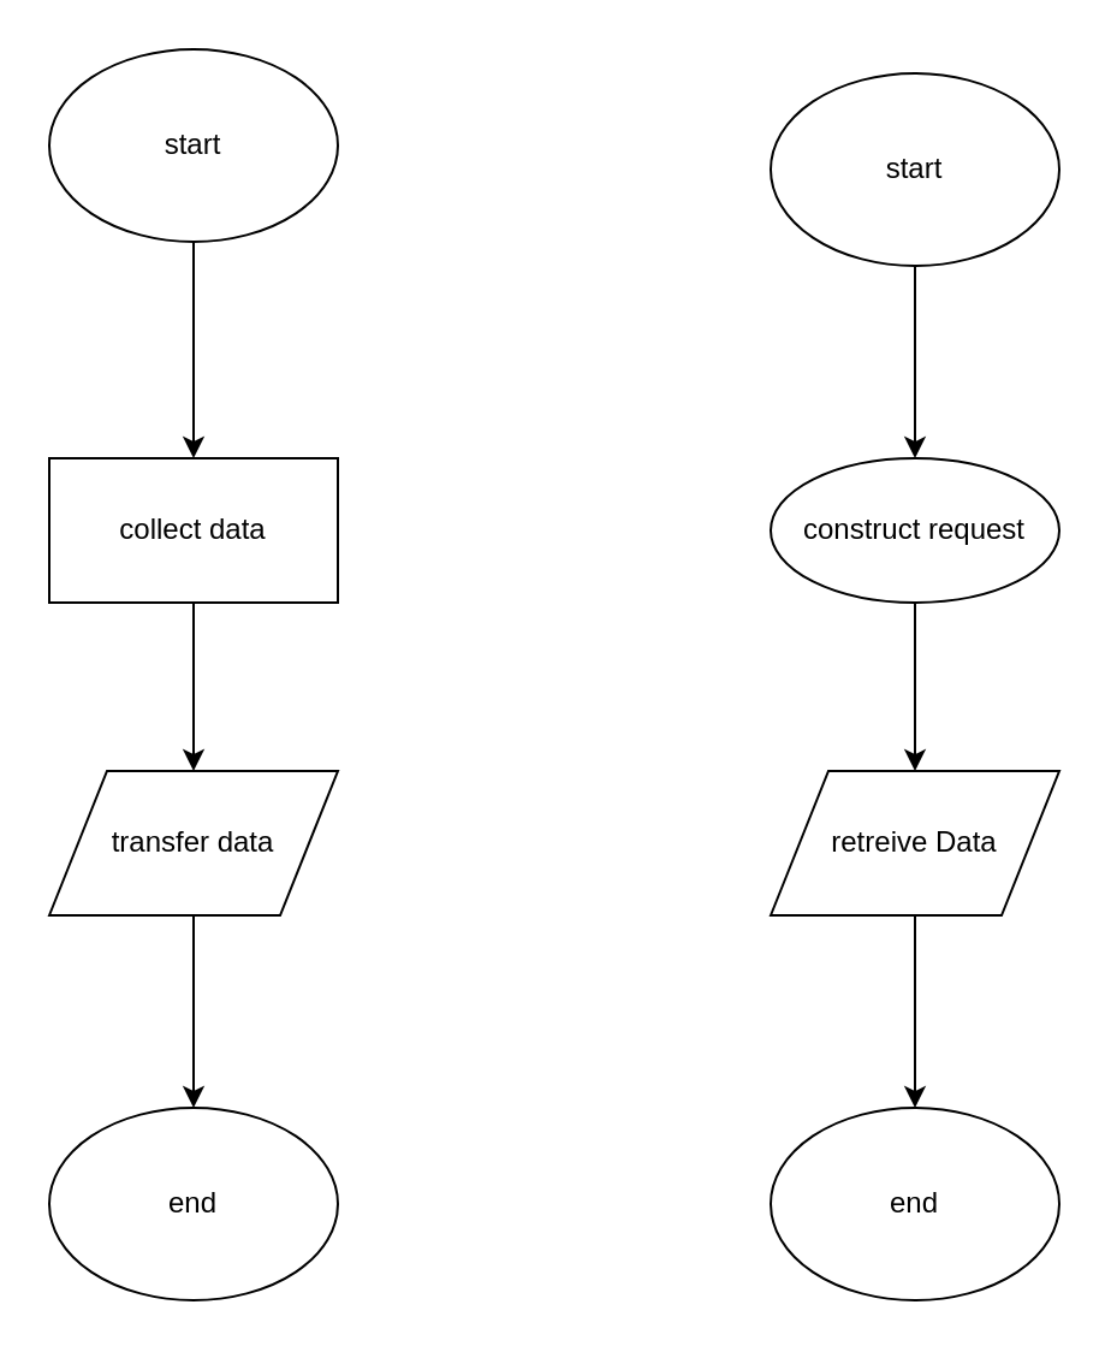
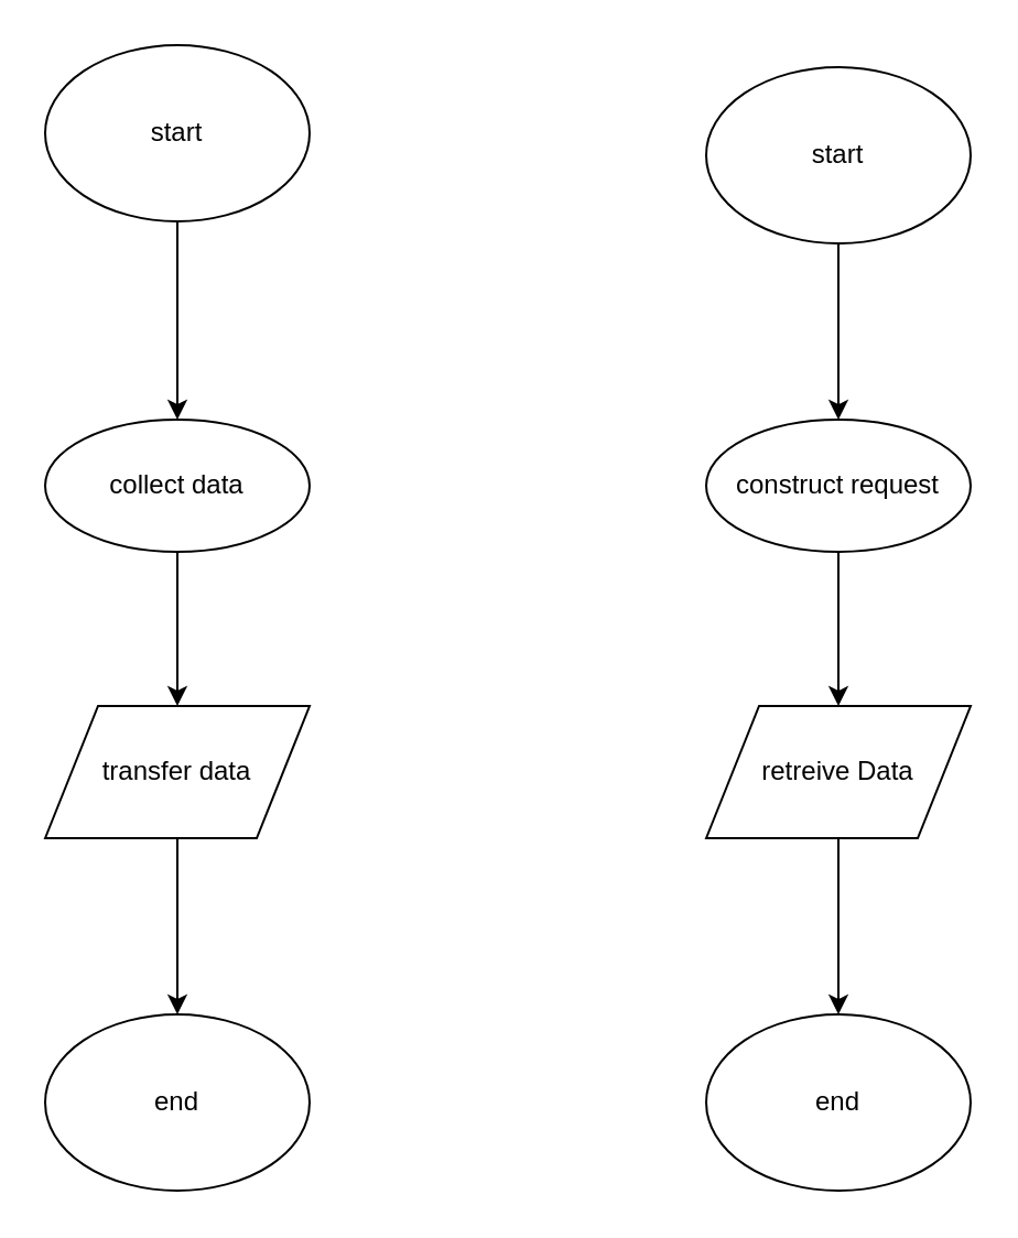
- <mxCell id="5" value="collect data" style="rounded=0;whiteSpace=wrap;html=1;" vertex="1" parent="1"><mxGeometry x="20" y="190" width="120" height="60" as="geometry" /></mxCell>
+ <mxCell id="5" value="collect data" style="ellipse;whiteSpace=wrap;html=1;" vertex="1" parent="1"><mxGeometry x="20" y="190" width="120" height="60" as="geometry" /></mxCell>
